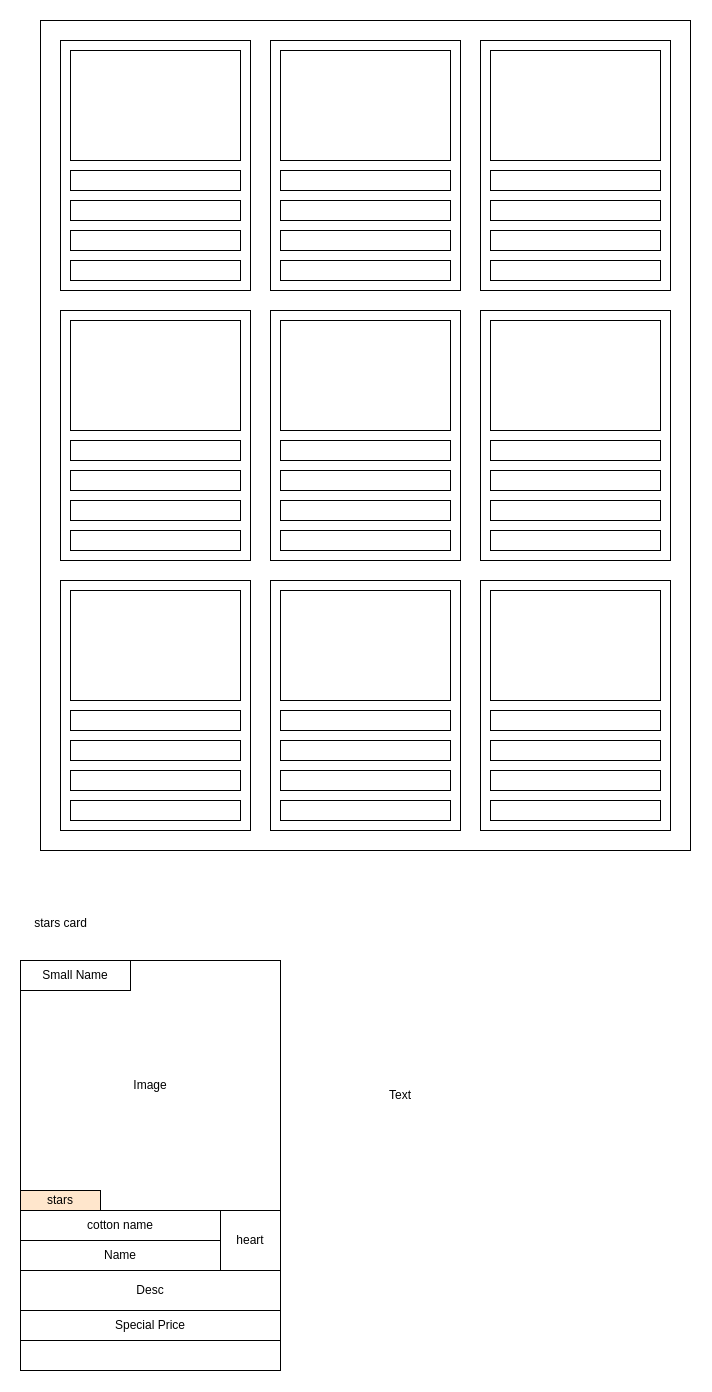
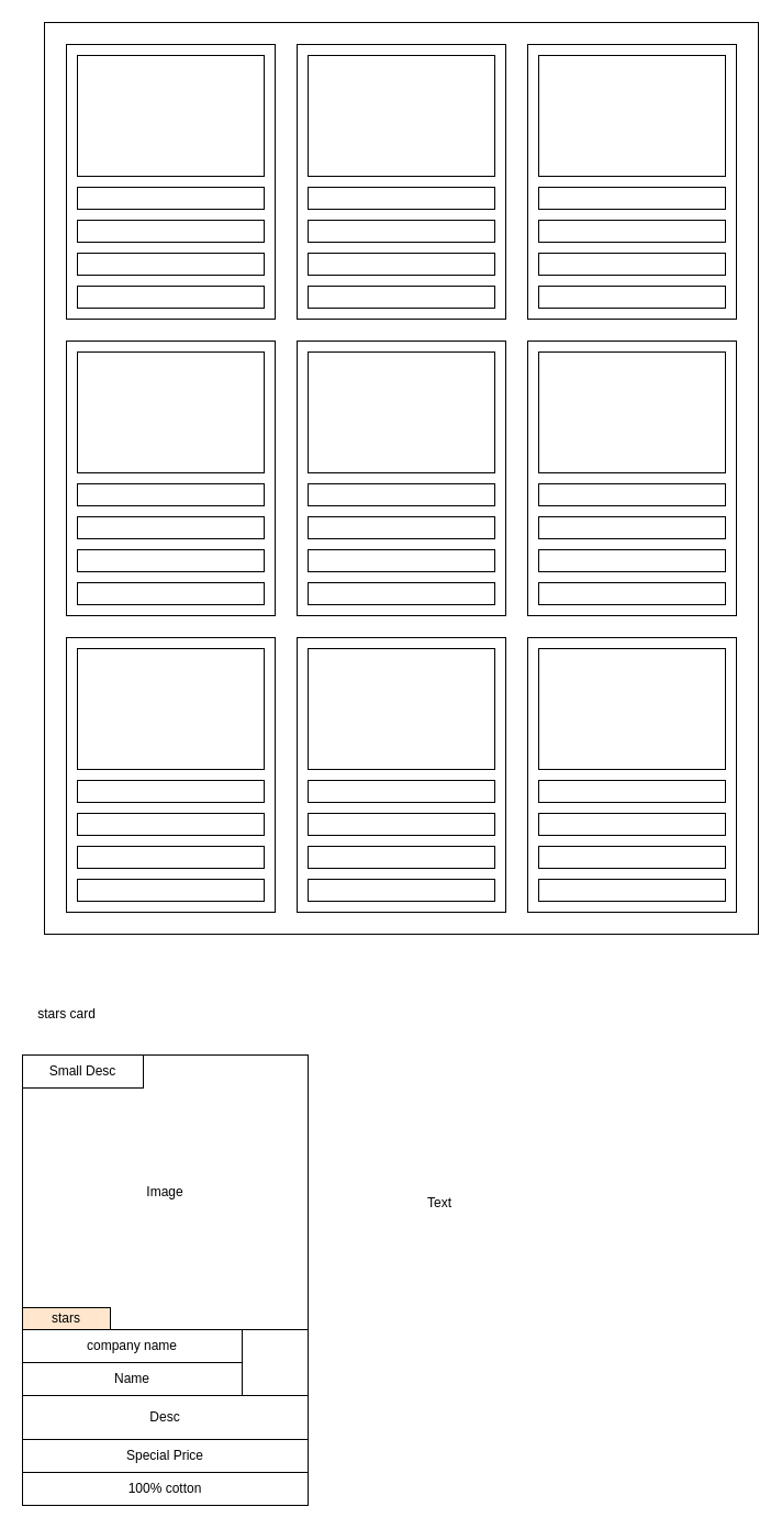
- <mxCell id="62" value="Small Name" style="rounded=0;whiteSpace=wrap;html=1;" vertex="1" parent="1"><mxGeometry x="20" y="960" width="110" height="30" as="geometry" /></mxCell>
+ <mxCell id="62" value="Small Desc" style="rounded=0;whiteSpace=wrap;html=1;" vertex="1" parent="1"><mxGeometry x="20" y="960" width="110" height="30" as="geometry" /></mxCell>
- <mxCell id="63" value="cotton name" style="rounded=0;whiteSpace=wrap;html=1;" vertex="1" parent="1"><mxGeometry x="20" y="1210" width="200" height="30" as="geometry" /></mxCell>
+ <mxCell id="63" value="company name" style="rounded=0;whiteSpace=wrap;html=1;" vertex="1" parent="1"><mxGeometry x="20" y="1210" width="200" height="30" as="geometry" /></mxCell>
- <mxCell id="65" value="heart" style="whiteSpace=wrap;html=1;aspect=fixed;" vertex="1" parent="1"><mxGeometry x="220" y="1210" width="60" height="60" as="geometry" /></mxCell>
+ <mxCell id="68" value="100% cotton" style="rounded=0;whiteSpace=wrap;html=1;" vertex="1" parent="1"><mxGeometry x="20" y="1340" width="260" height="30" as="geometry" /></mxCell>
